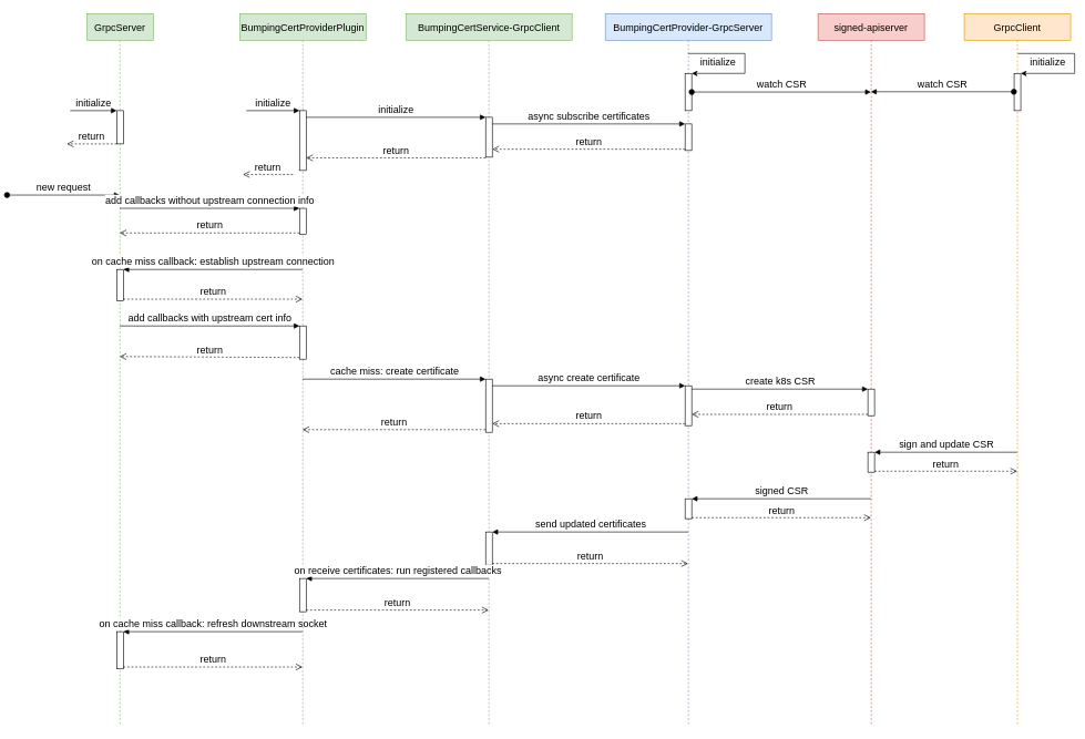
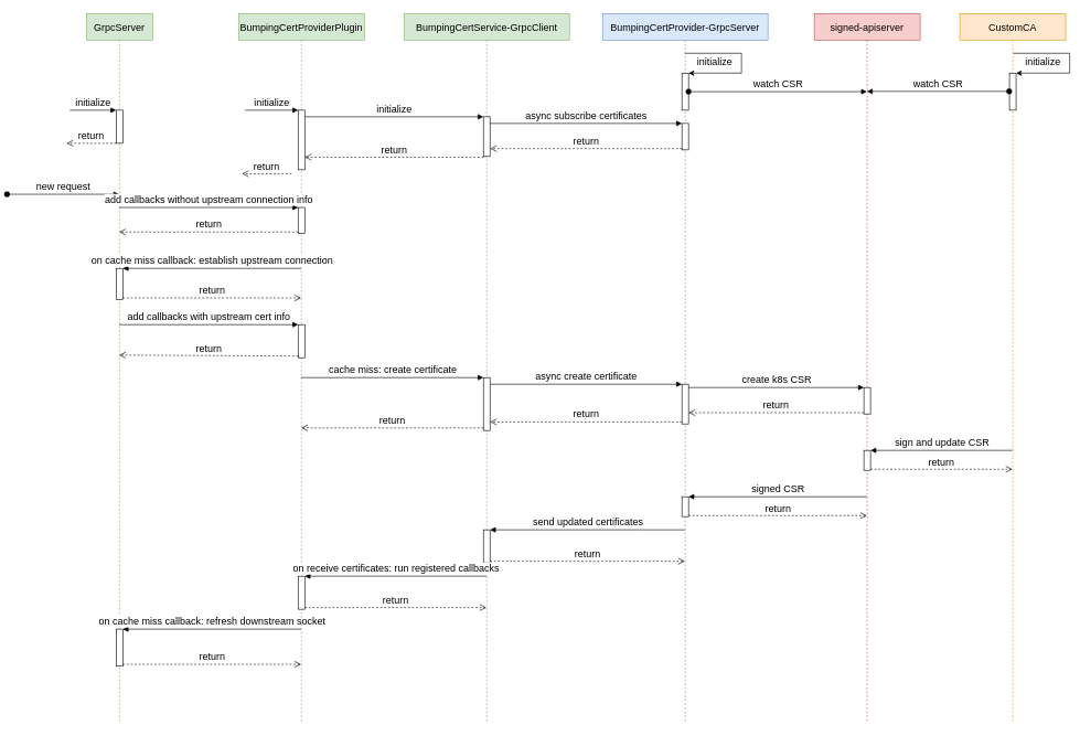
- <mxCell id="28" value="GrpcClient" style="shape=umlLifeline;perimeter=lifelinePerimeter;whiteSpace=wrap;html=1;container=1;collapsible=0;recursiveResize=0;outlineConnect=0;fillColor=#ffe6cc;strokeColor=#d79b00;fontSize=15;" parent="1" vertex="1"><mxGeometry x="1340" y="20" width="160" height="1070" as="geometry" /></mxCell>
+ <mxCell id="28" value="CustomCA" style="shape=umlLifeline;perimeter=lifelinePerimeter;whiteSpace=wrap;html=1;container=1;collapsible=0;recursiveResize=0;outlineConnect=0;fillColor=#ffe6cc;strokeColor=#d79b00;fontSize=15;" parent="1" vertex="1"><mxGeometry x="1340" y="20" width="160" height="1070" as="geometry" /></mxCell>
